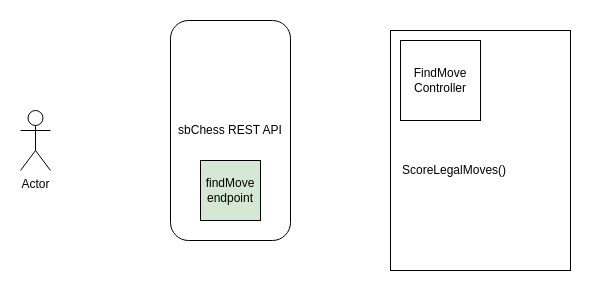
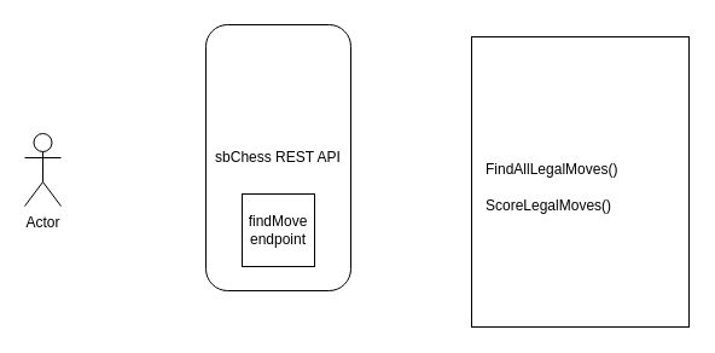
- <mxCell id="6" value="FindMove&lt;br&gt;Controller" style="whiteSpace=wrap;html=1;aspect=fixed;" vertex="1" parent="1"><mxGeometry x="400" y="40" width="80" height="80" as="geometry" /></mxCell>
+ <mxCell id="7" value="FindAllLegalMoves()" style="text;html=1;strokeColor=none;fillColor=none;align=left;verticalAlign=middle;whiteSpace=wrap;rounded=0;" vertex="1" parent="1"><mxGeometry x="400" y="130" width="150" height="20" as="geometry" /></mxCell>
- <mxCell id="3" value="findMove&lt;br&gt;endpoint" style="whiteSpace=wrap;html=1;aspect=fixed;fillColor=#d5e8d4;" vertex="1" parent="1"><mxGeometry x="200" y="160" width="60" height="60" as="geometry" /></mxCell>
+ <mxCell id="3" value="findMove&lt;br&gt;endpoint" style="whiteSpace=wrap;html=1;aspect=fixed;" vertex="1" parent="1"><mxGeometry x="200" y="160" width="60" height="60" as="geometry" /></mxCell>
